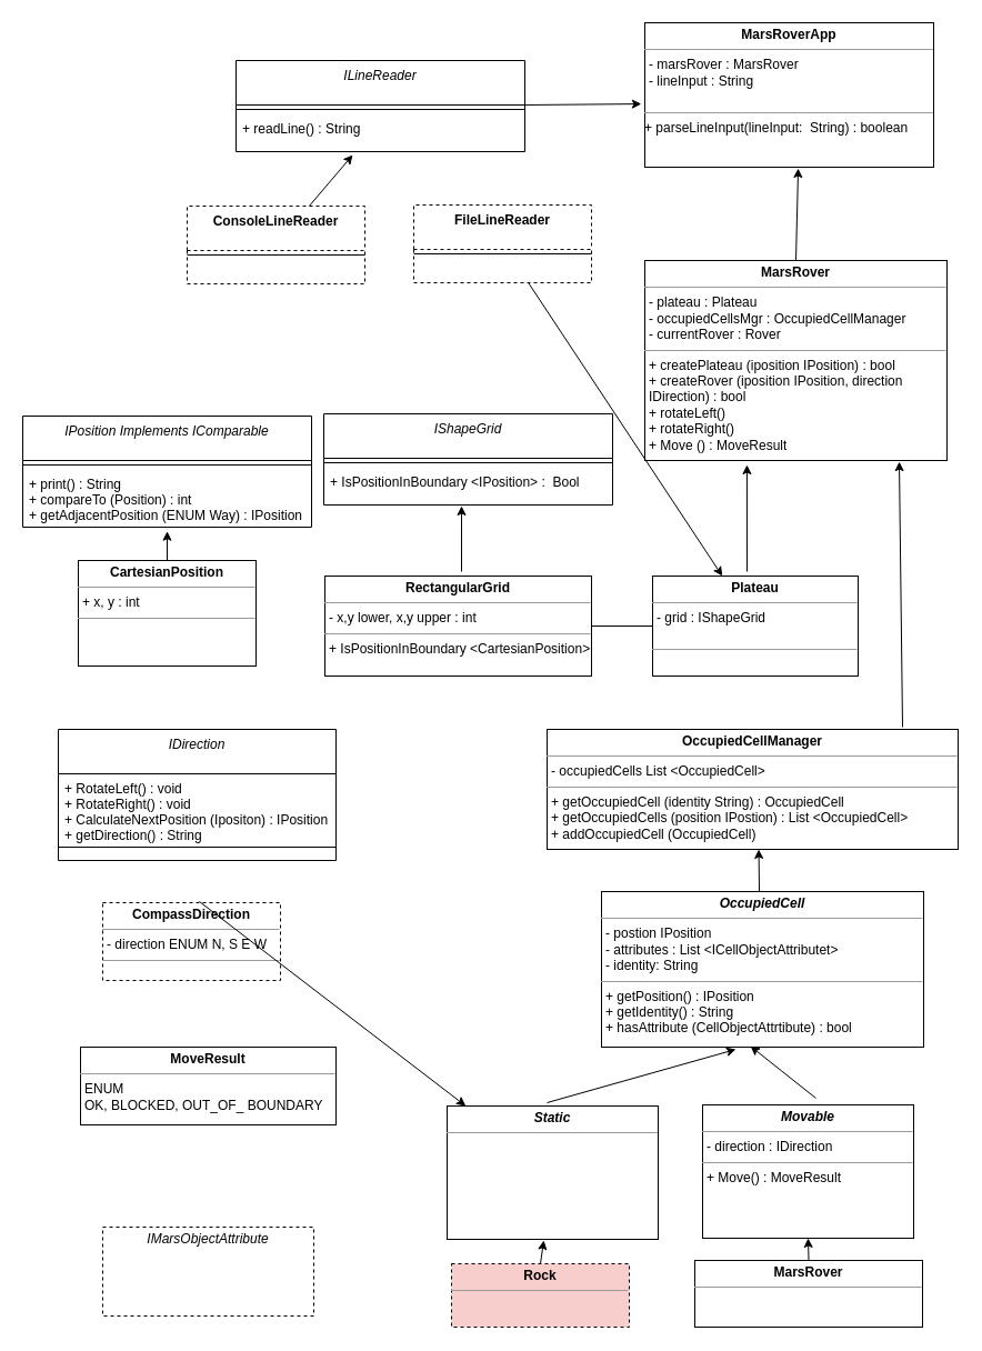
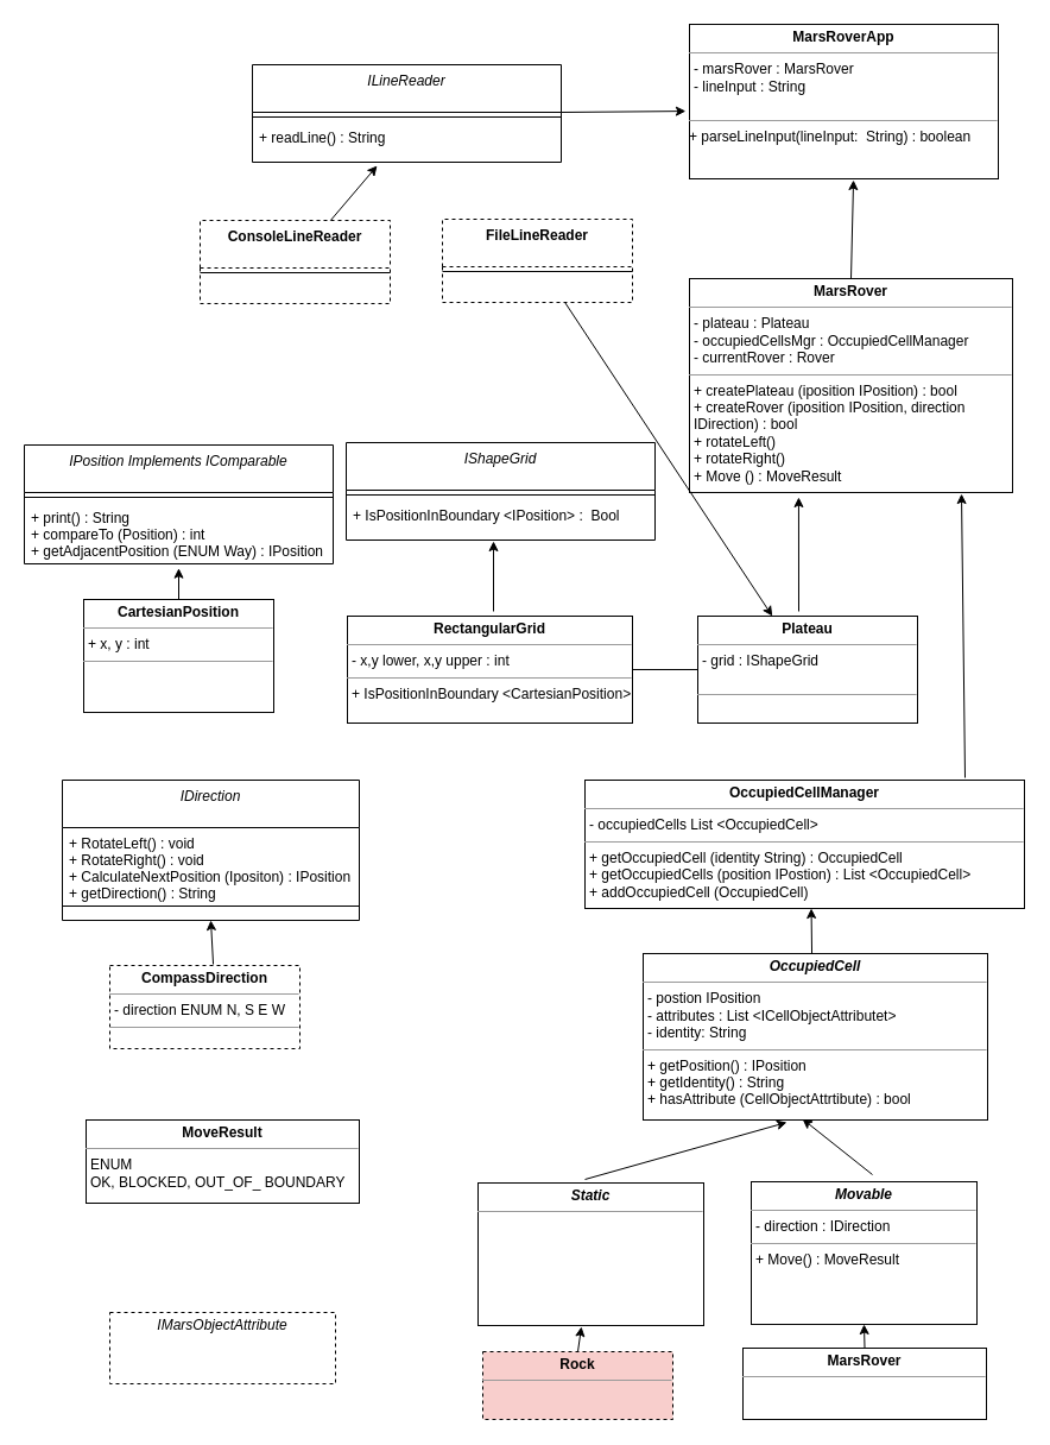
- <mxCell id="17" value="" style="endArrow=classic;html=1;rounded=0;exitX=0.544;exitY=-0.014;exitDx=0;exitDy=0;exitPerimeter=0;" parent="1" source="16" target="23" edge="1"><mxGeometry width="50" height="50" relative="1" as="geometry"><mxPoint x="432" y="754" as="sourcePoint" /><mxPoint x="482" y="704" as="targetPoint" /></mxGeometry></mxCell>
+ <mxCell id="17" value="" style="endArrow=classic;html=1;rounded=0;exitX=0.544;exitY=-0.014;exitDx=0;exitDy=0;exitPerimeter=0;entryX=0.5;entryY=1;entryDx=0;entryDy=0;" parent="1" source="16" target="13" edge="1"><mxGeometry width="50" height="50" relative="1" as="geometry"><mxPoint x="432" y="754" as="sourcePoint" /><mxPoint x="482" y="704" as="targetPoint" /></mxGeometry></mxCell>
- <mxCell id="25" value="&lt;p style=&quot;margin:0px;margin-top:4px;text-align:center;&quot;&gt;&lt;i&gt;IMarsObjectAttribute&lt;/i&gt;&lt;/p&gt;&lt;p style=&quot;margin:0px;margin-left:4px;&quot;&gt;&lt;br&gt;&lt;/p&gt;" style="verticalAlign=top;align=left;overflow=fill;fontSize=12;fontFamily=Helvetica;html=1;whiteSpace=wrap;dashed=1;" parent="1" vertex="1"><mxGeometry x="92" y="1104" width="190" height="80" as="geometry" /></mxCell>
+ <mxCell id="25" value="&lt;p style=&quot;margin:0px;margin-top:4px;text-align:center;&quot;&gt;&lt;i&gt;IMarsObjectAttribute&lt;/i&gt;&lt;/p&gt;&lt;p style=&quot;margin:0px;margin-left:4px;&quot;&gt;&lt;br&gt;&lt;/p&gt;" style="verticalAlign=top;align=left;overflow=fill;fontSize=12;fontFamily=Helvetica;html=1;whiteSpace=wrap;dashed=1;" parent="1" vertex="1"><mxGeometry x="92" y="1104" width="190" height="60" as="geometry" /></mxCell>
